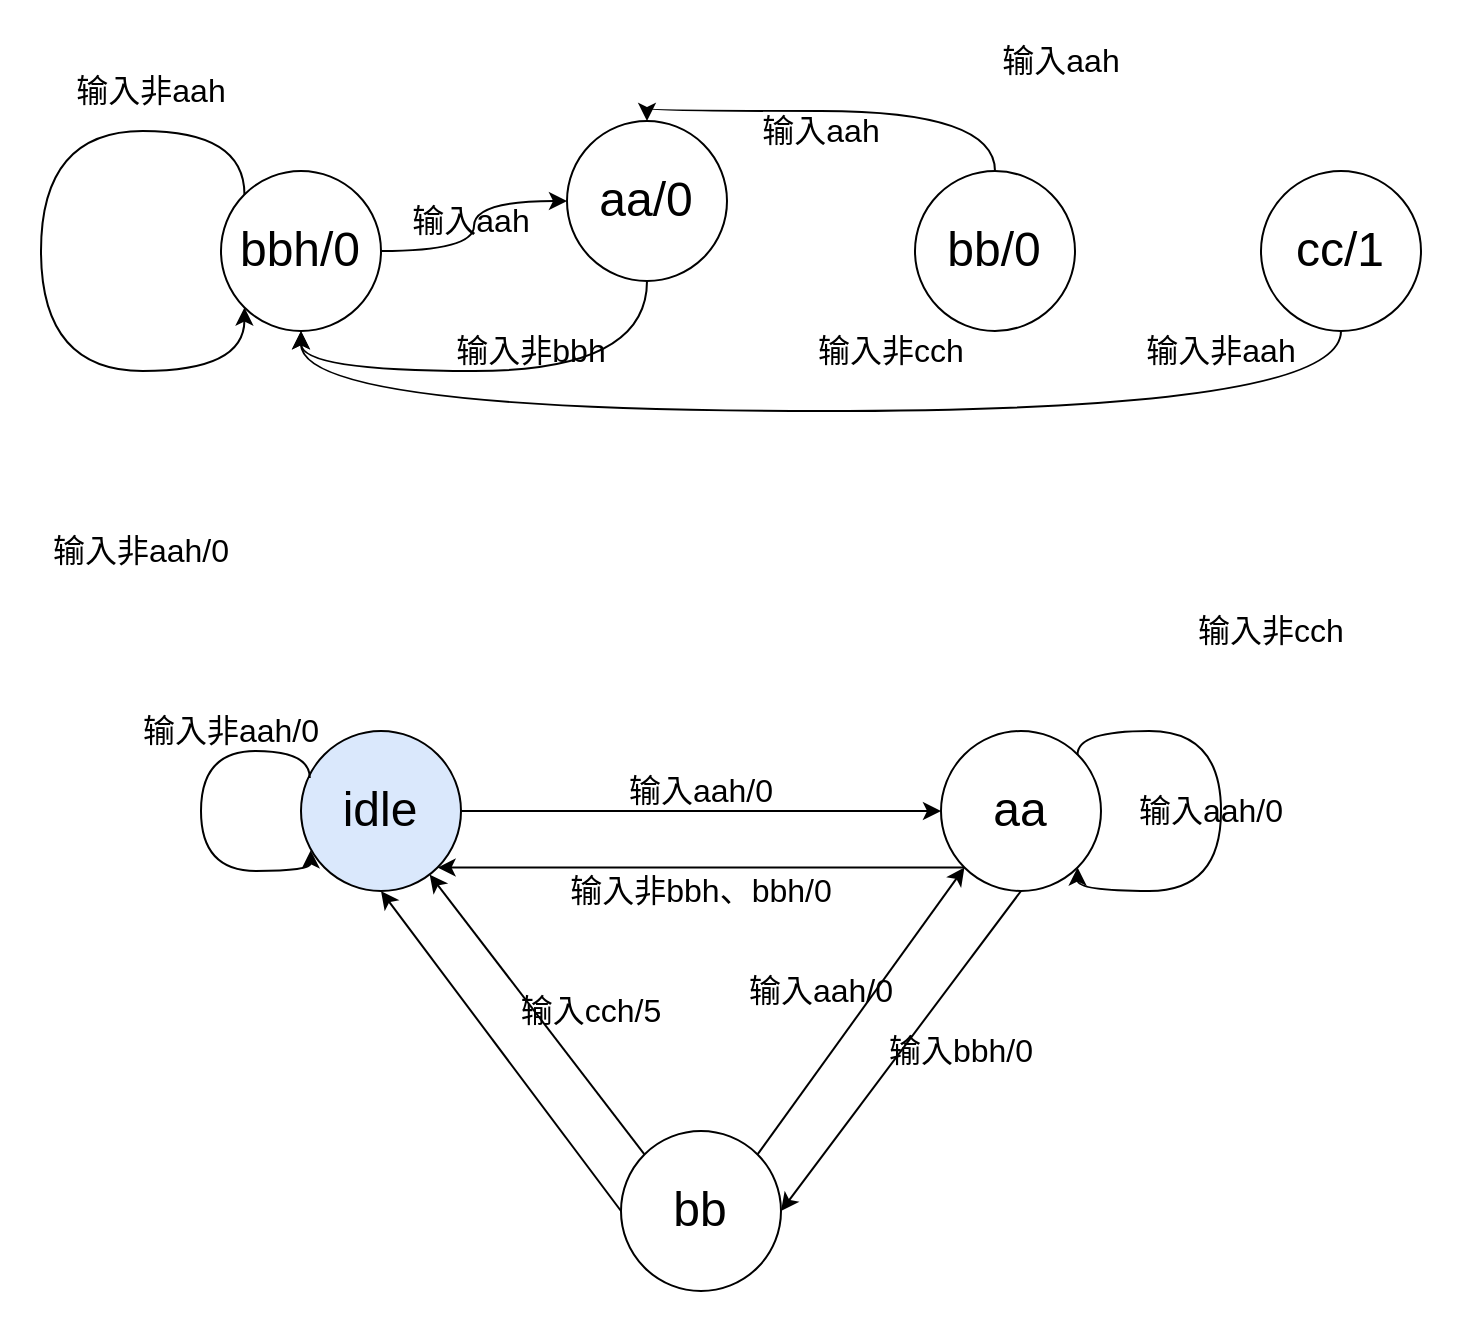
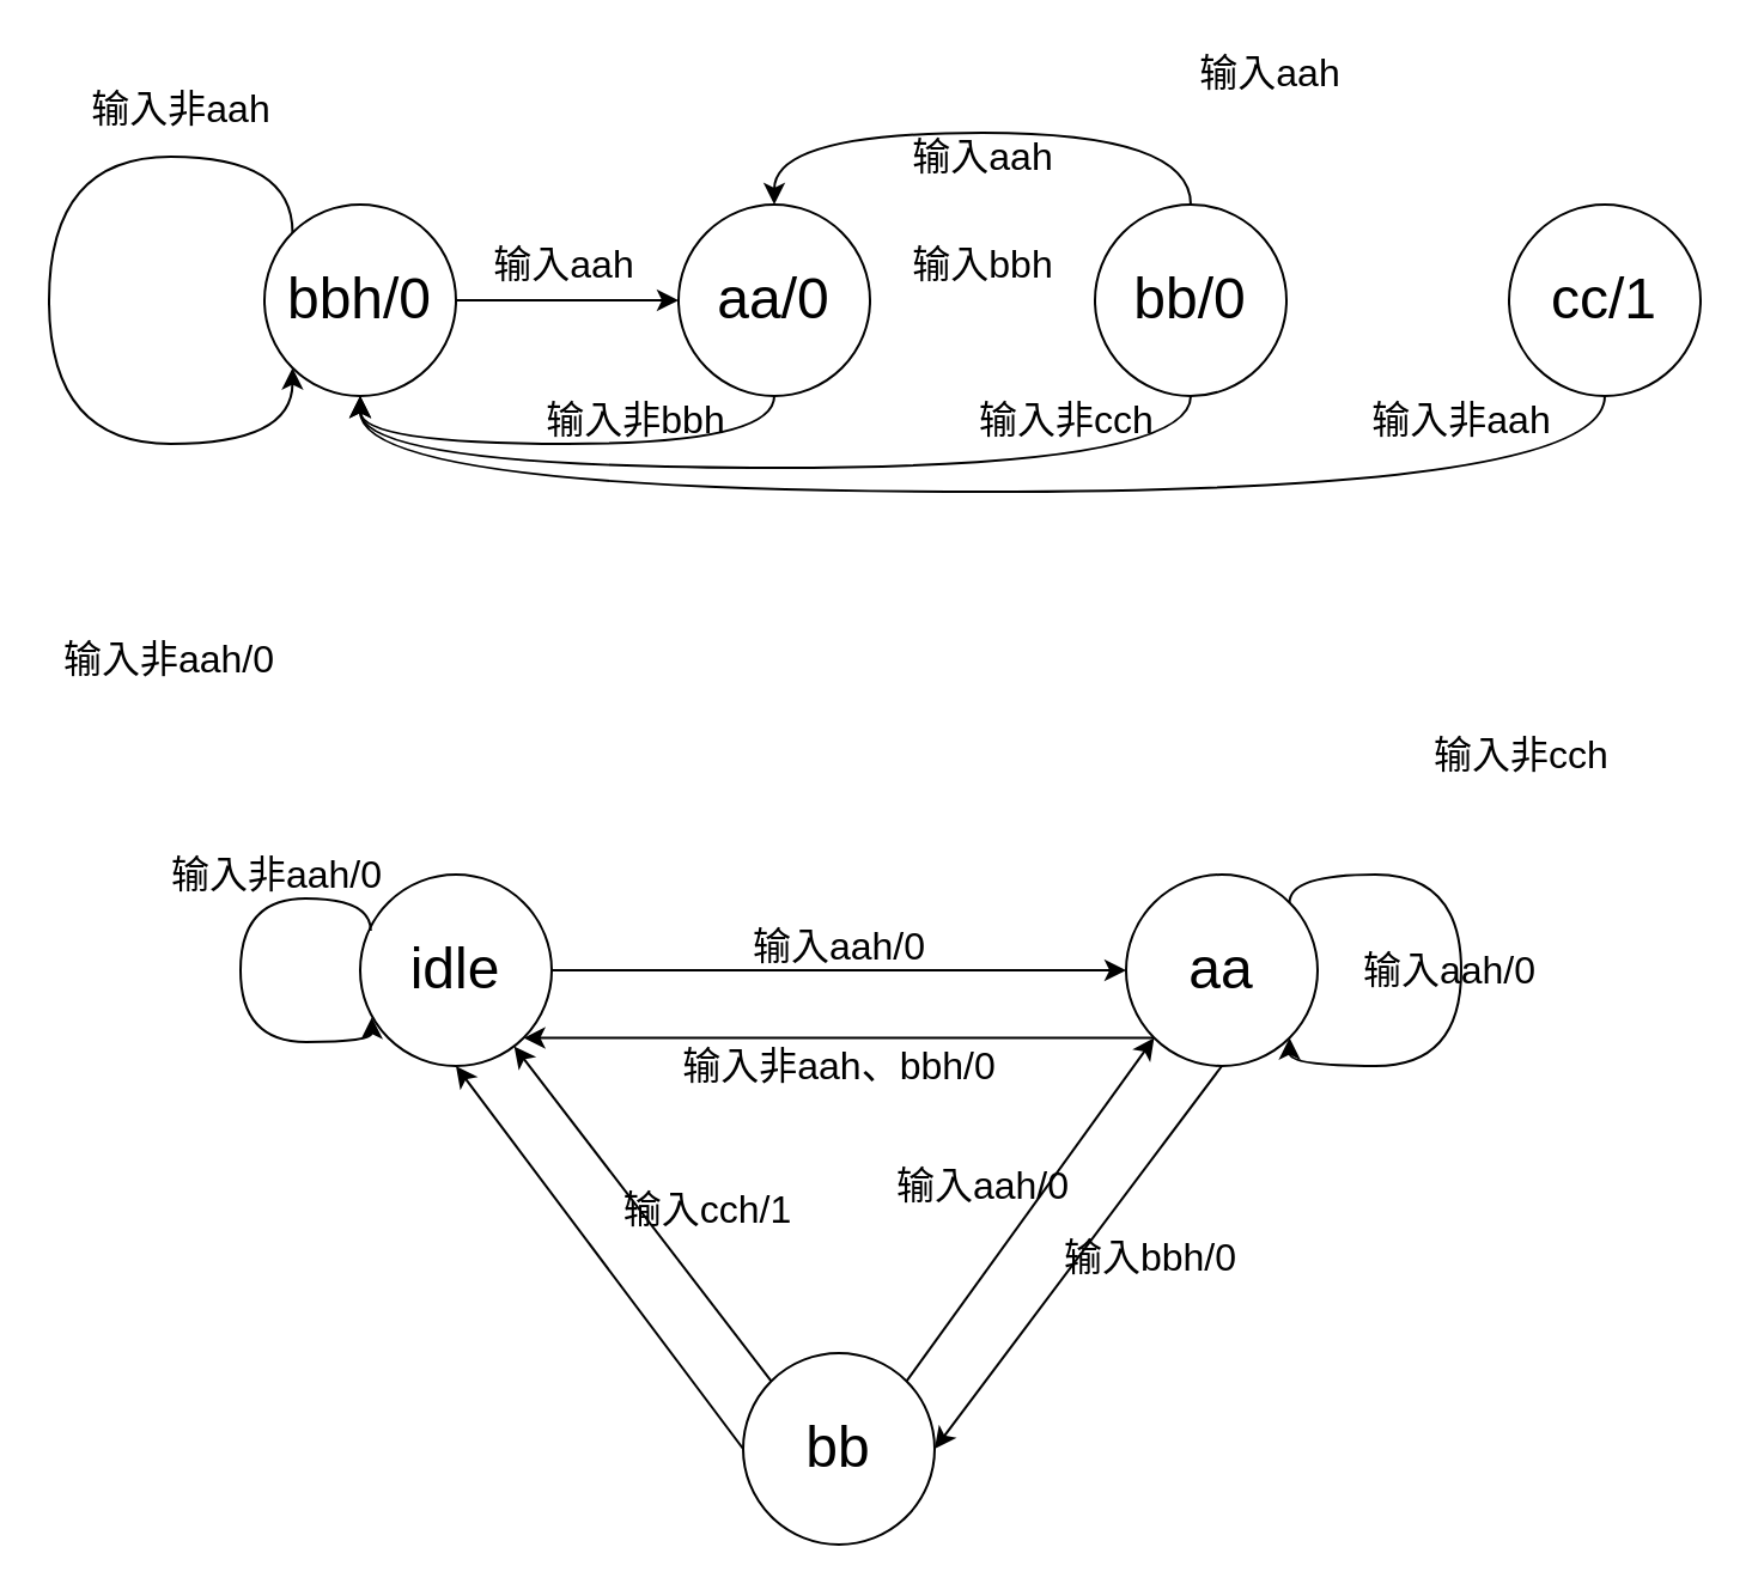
- <mxCell id="5" value="aa/0" style="ellipse;whiteSpace=wrap;html=1;aspect=fixed;rounded=1;fontSize=24;" parent="1" vertex="1"><mxGeometry x="283" y="60" width="80" height="80" as="geometry" /></mxCell>
+ <mxCell id="5" value="aa/0" style="ellipse;whiteSpace=wrap;html=1;aspect=fixed;rounded=1;fontSize=24;" parent="1" vertex="1"><mxGeometry x="283" y="85" width="80" height="80" as="geometry" /></mxCell>
+ <mxCell id="17" value="输入bbh" style="text;html=1;align=center;verticalAlign=middle;resizable=0;points=[];autosize=1;strokeColor=none;fillColor=none;fontSize=16;" parent="1" vertex="1"><mxGeometry x="375" y="100" width="70" height="20" as="geometry" /></mxCell>
+ <mxCell id="6" style="edgeStyle=orthogonalEdgeStyle;curved=1;rounded=1;orthogonalLoop=1;jettySize=auto;html=1;exitX=0.5;exitY=1;exitDx=0;exitDy=0;entryX=0.5;entryY=1;entryDx=0;entryDy=0;" parent="1" source="8" target="3" edge="1"><mxGeometry relative="1" as="geometry"><Array as="points"><mxPoint x="497" y="195" /><mxPoint x="150" y="195" /></Array></mxGeometry></mxCell>
- <mxCell id="22" value="idle" style="ellipse;whiteSpace=wrap;html=1;aspect=fixed;rounded=1;fontSize=24;fillColor=#dae8fc;" parent="1" vertex="1"><mxGeometry x="150" y="365" width="80" height="80" as="geometry" /></mxCell>
+ <mxCell id="22" value="idle" style="ellipse;whiteSpace=wrap;html=1;aspect=fixed;rounded=1;fontSize=24;" parent="1" vertex="1"><mxGeometry x="150" y="365" width="80" height="80" as="geometry" /></mxCell>
- <mxCell id="34" value="输入非bbh、bbh/0" style="text;html=1;align=center;verticalAlign=middle;resizable=0;points=[];autosize=1;strokeColor=none;fillColor=none;fontSize=16;" parent="1" vertex="1"><mxGeometry x="275" y="435" width="150" height="20" as="geometry" /></mxCell>
+ <mxCell id="34" value="输入非aah、bbh/0" style="text;html=1;align=center;verticalAlign=middle;resizable=0;points=[];autosize=1;strokeColor=none;fillColor=none;fontSize=16;" parent="1" vertex="1"><mxGeometry x="275" y="435" width="150" height="20" as="geometry" /></mxCell>
- <mxCell id="33" value="输入cch/5" style="text;html=1;align=center;verticalAlign=middle;resizable=0;points=[];autosize=1;strokeColor=none;fillColor=none;fontSize=16;" parent="1" vertex="1"><mxGeometry x="250" y="495" width="90" height="20" as="geometry" /></mxCell>
+ <mxCell id="33" value="输入cch/1" style="text;html=1;align=center;verticalAlign=middle;resizable=0;points=[];autosize=1;strokeColor=none;fillColor=none;fontSize=16;" parent="1" vertex="1"><mxGeometry x="250" y="495" width="90" height="20" as="geometry" /></mxCell>
